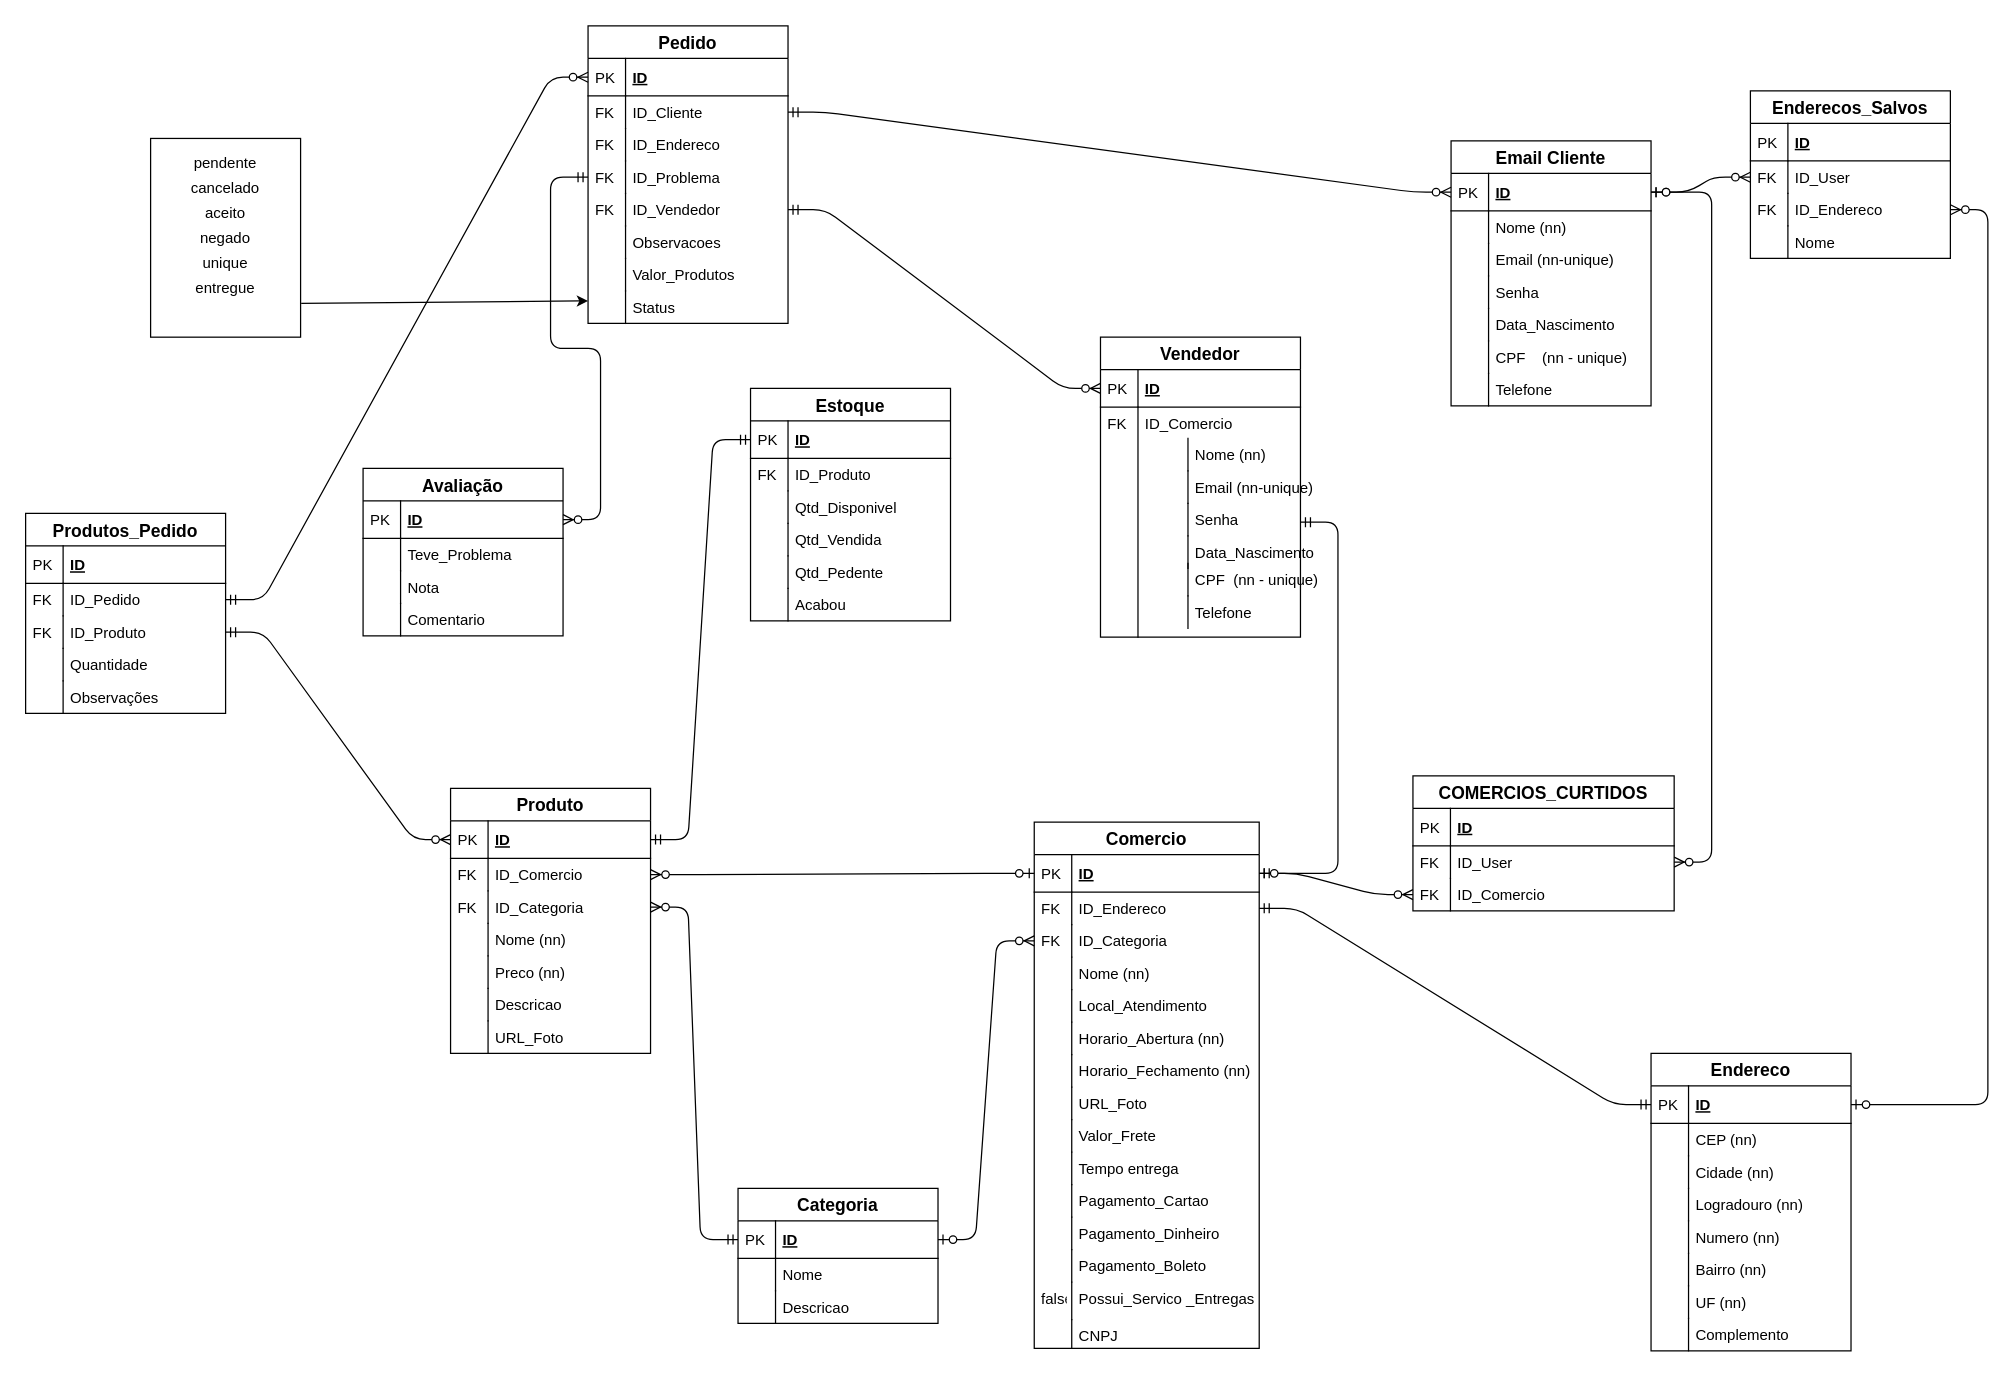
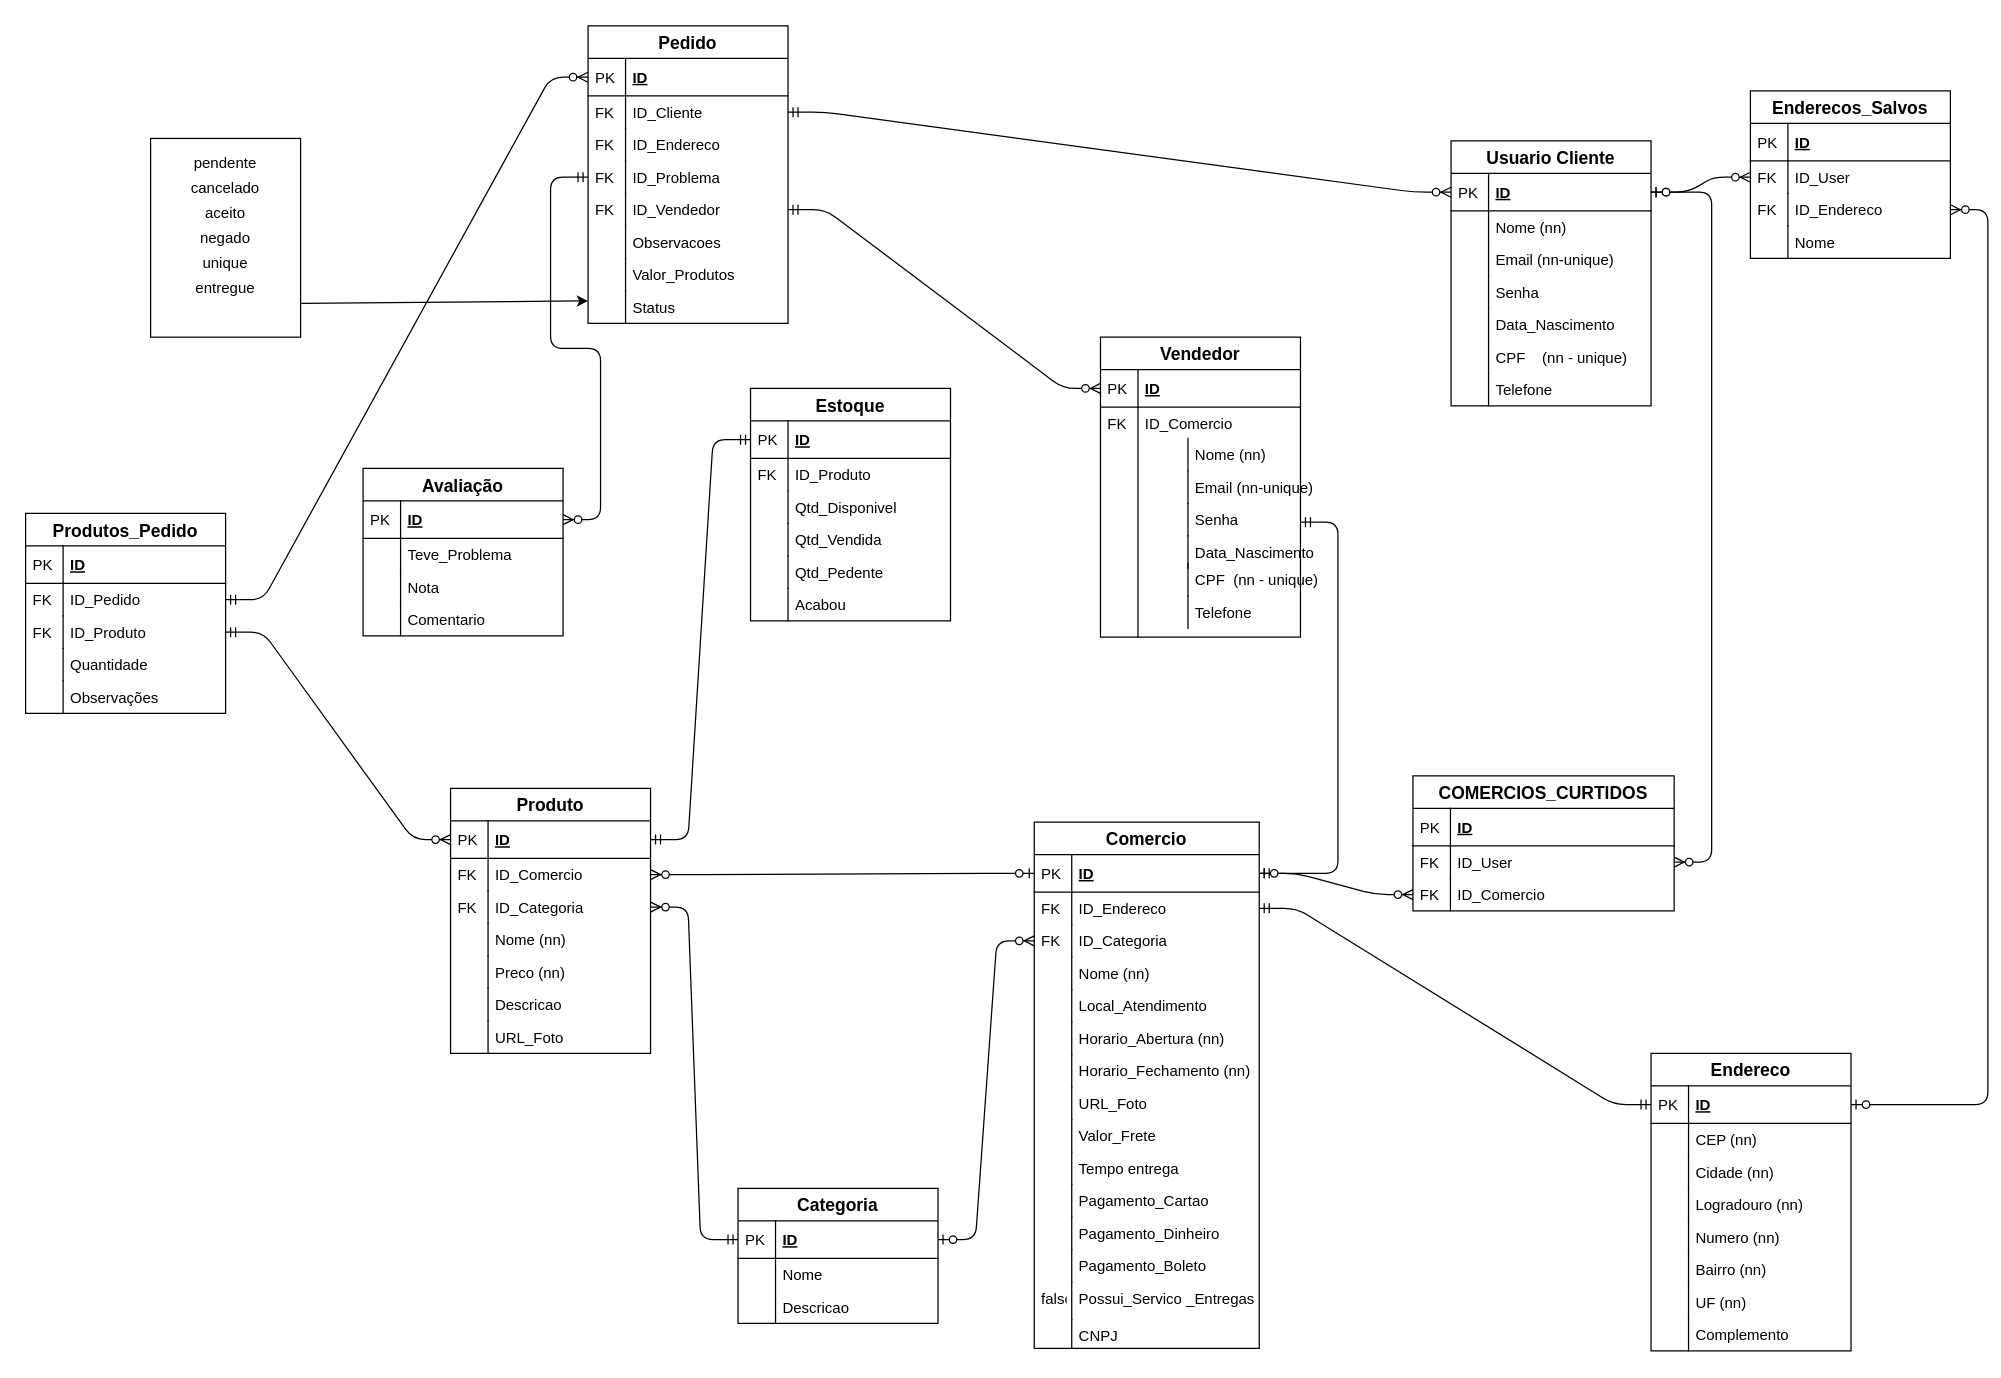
- <mxCell id="8" value="Email Cliente" style="swimlane;fontStyle=1;childLayout=stackLayout;horizontal=1;startSize=26;horizontalStack=0;resizeParent=1;resizeParentMax=0;resizeLast=0;collapsible=1;marginBottom=0;align=center;fontSize=14;" parent="1" vertex="1"><mxGeometry x="1160.5" y="112" width="160" height="212" as="geometry"><mxRectangle x="1340" y="140" width="60" height="26" as="alternateBounds" /></mxGeometry></mxCell>
+ <mxCell id="8" value="Usuario Cliente" style="swimlane;fontStyle=1;childLayout=stackLayout;horizontal=1;startSize=26;horizontalStack=0;resizeParent=1;resizeParentMax=0;resizeLast=0;collapsible=1;marginBottom=0;align=center;fontSize=14;" parent="1" vertex="1"><mxGeometry x="1160.5" y="112" width="160" height="212" as="geometry"><mxRectangle x="1340" y="140" width="60" height="26" as="alternateBounds" /></mxGeometry></mxCell>
